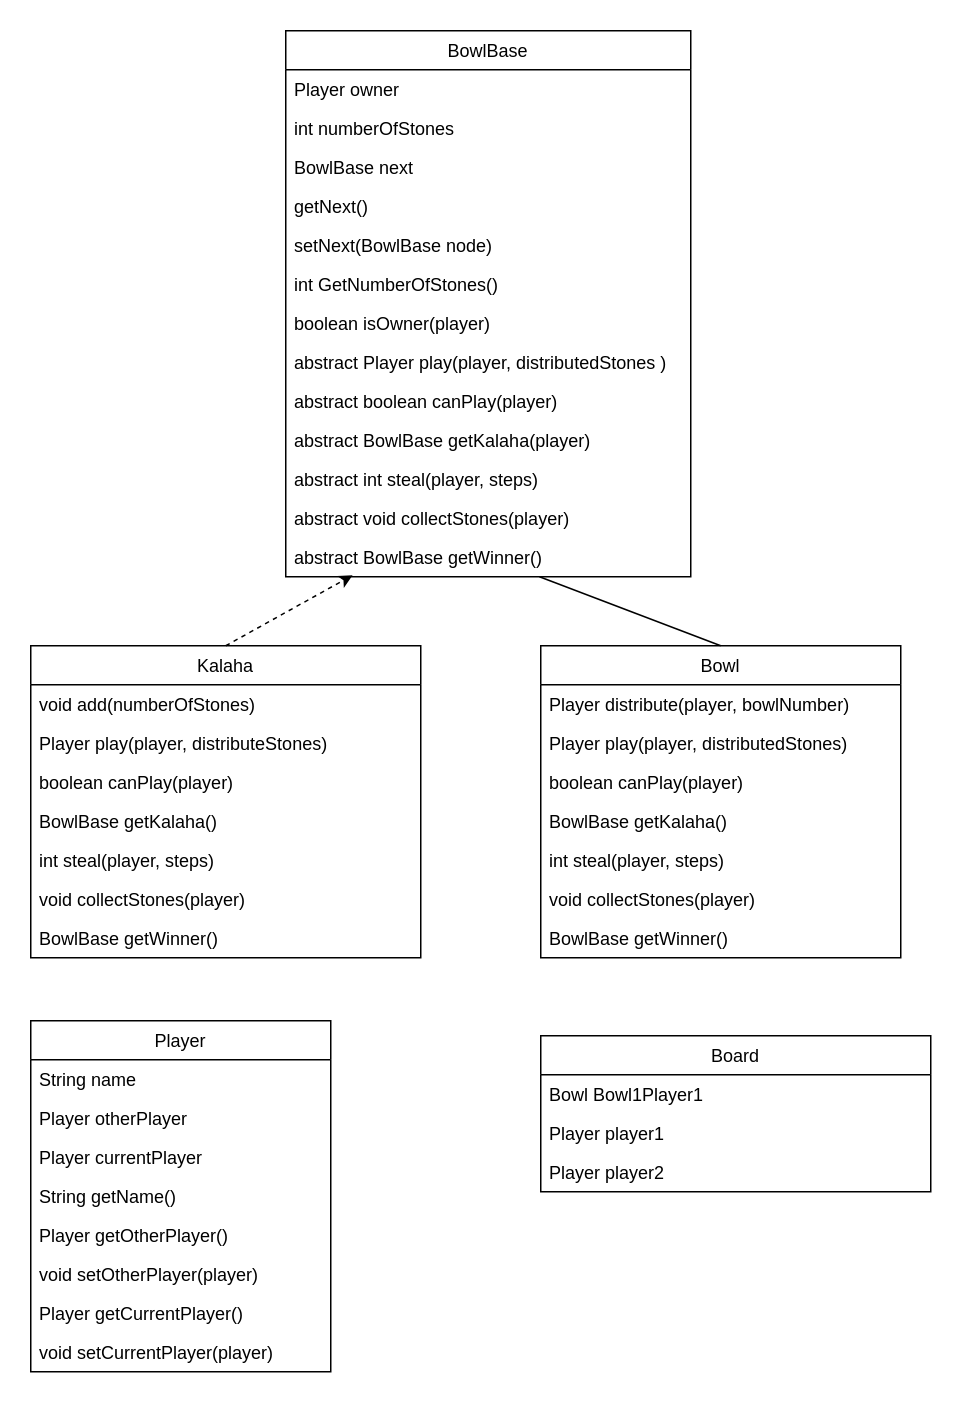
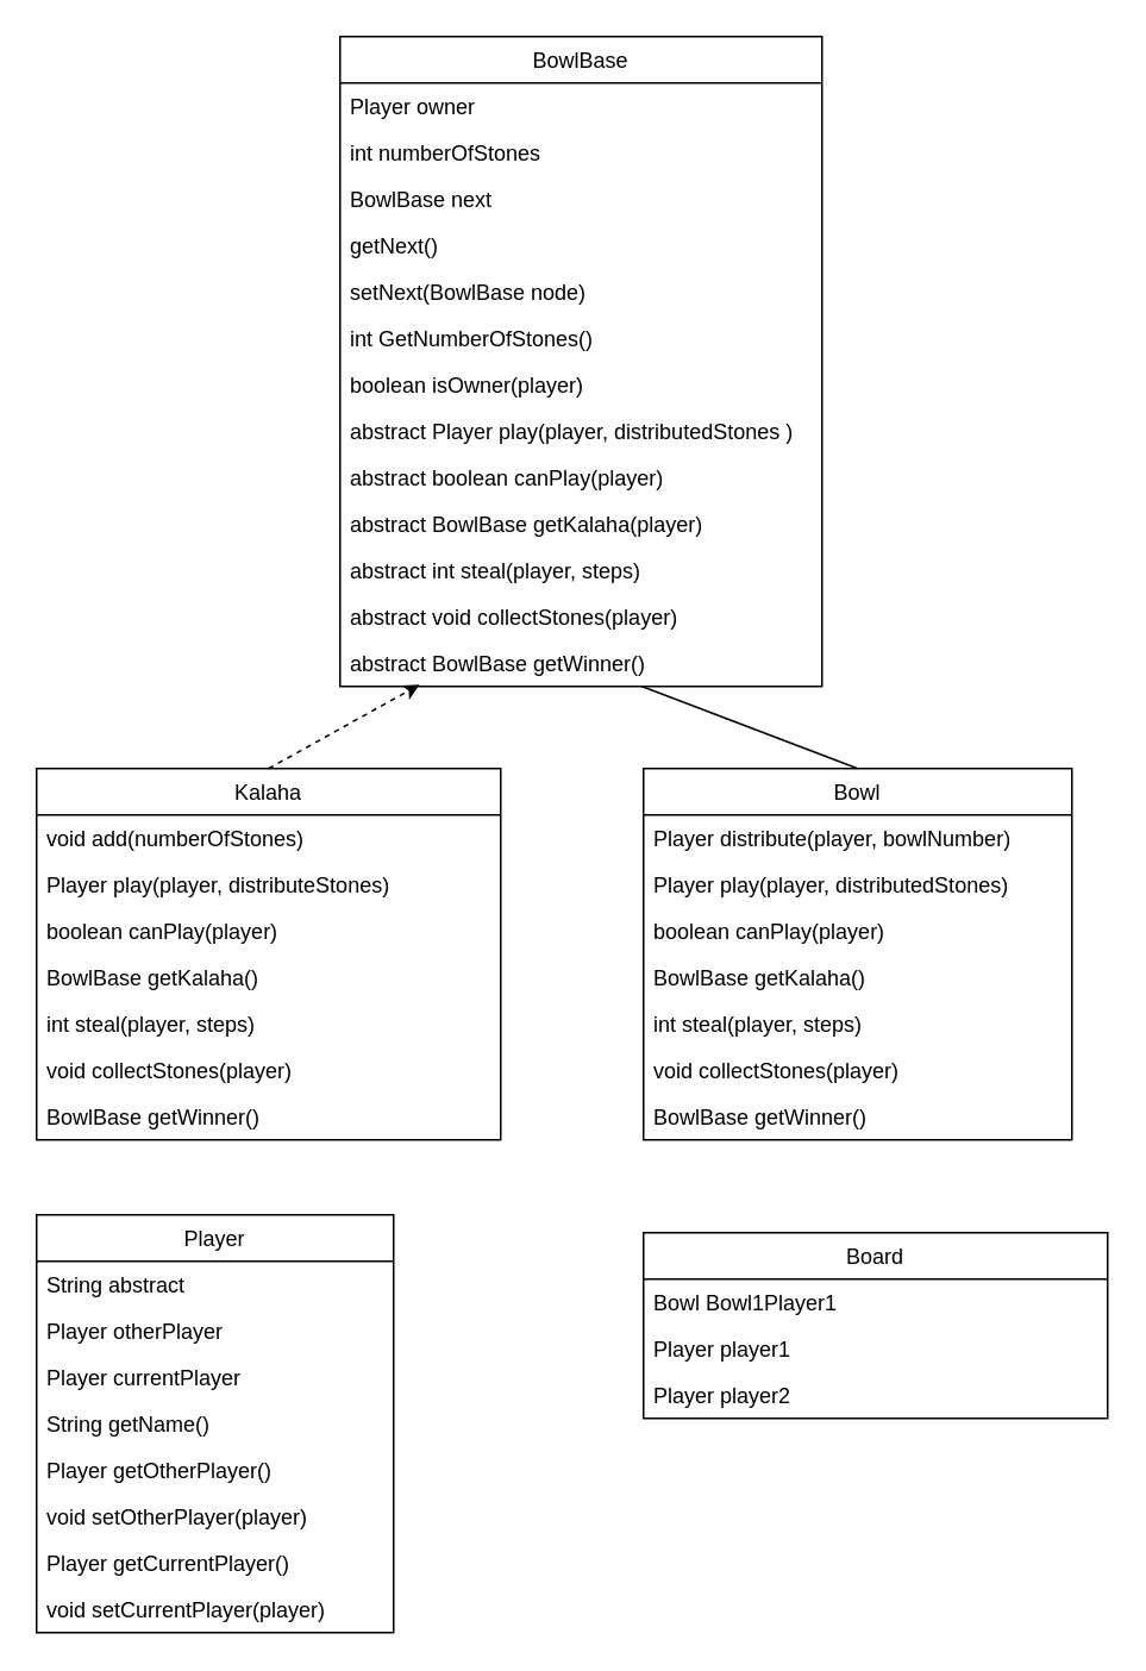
- <mxCell id="35" value="String name" style="text;strokeColor=none;fillColor=none;align=left;verticalAlign=top;spacingLeft=4;spacingRight=4;overflow=hidden;rotatable=0;points=[[0,0.5],[1,0.5]];portConstraint=eastwest;" parent="34" vertex="1"><mxGeometry y="26" width="200" height="26" as="geometry" /></mxCell>
+ <mxCell id="35" value="String abstract" style="text;strokeColor=none;fillColor=none;align=left;verticalAlign=top;spacingLeft=4;spacingRight=4;overflow=hidden;rotatable=0;points=[[0,0.5],[1,0.5]];portConstraint=eastwest;" parent="34" vertex="1"><mxGeometry y="26" width="200" height="26" as="geometry" /></mxCell>
